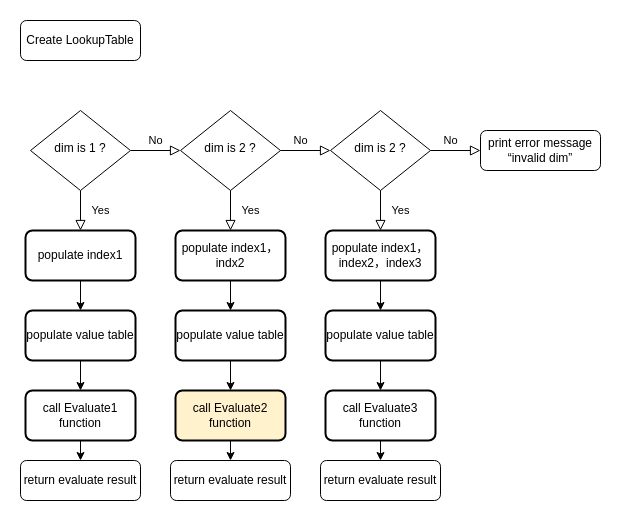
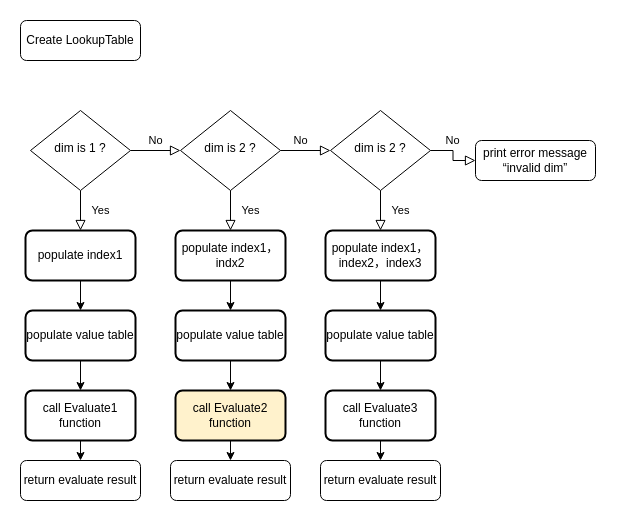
- <mxCell id="13" value="print error message “invalid dim”" style="rounded=1;whiteSpace=wrap;html=1;fontSize=12;glass=0;strokeWidth=1;shadow=0;" vertex="1" parent="1"><mxGeometry x="480" y="130" width="120" height="40" as="geometry" /></mxCell>
+ <mxCell id="13" value="print error message “invalid dim”" style="rounded=1;whiteSpace=wrap;html=1;fontSize=12;glass=0;strokeWidth=1;shadow=0;" vertex="1" parent="1"><mxGeometry x="475" y="140" width="120" height="40" as="geometry" /></mxCell>
